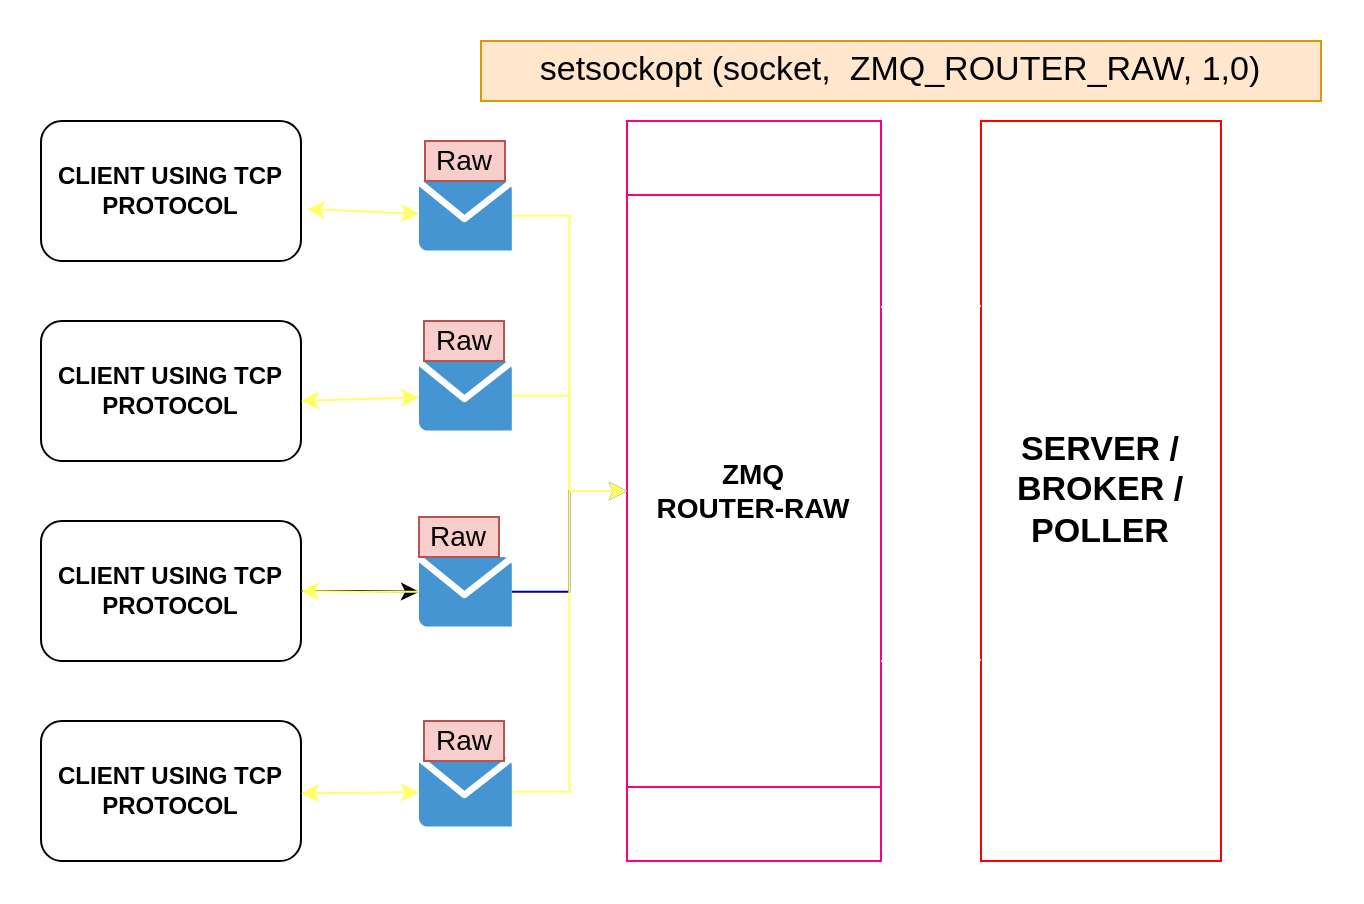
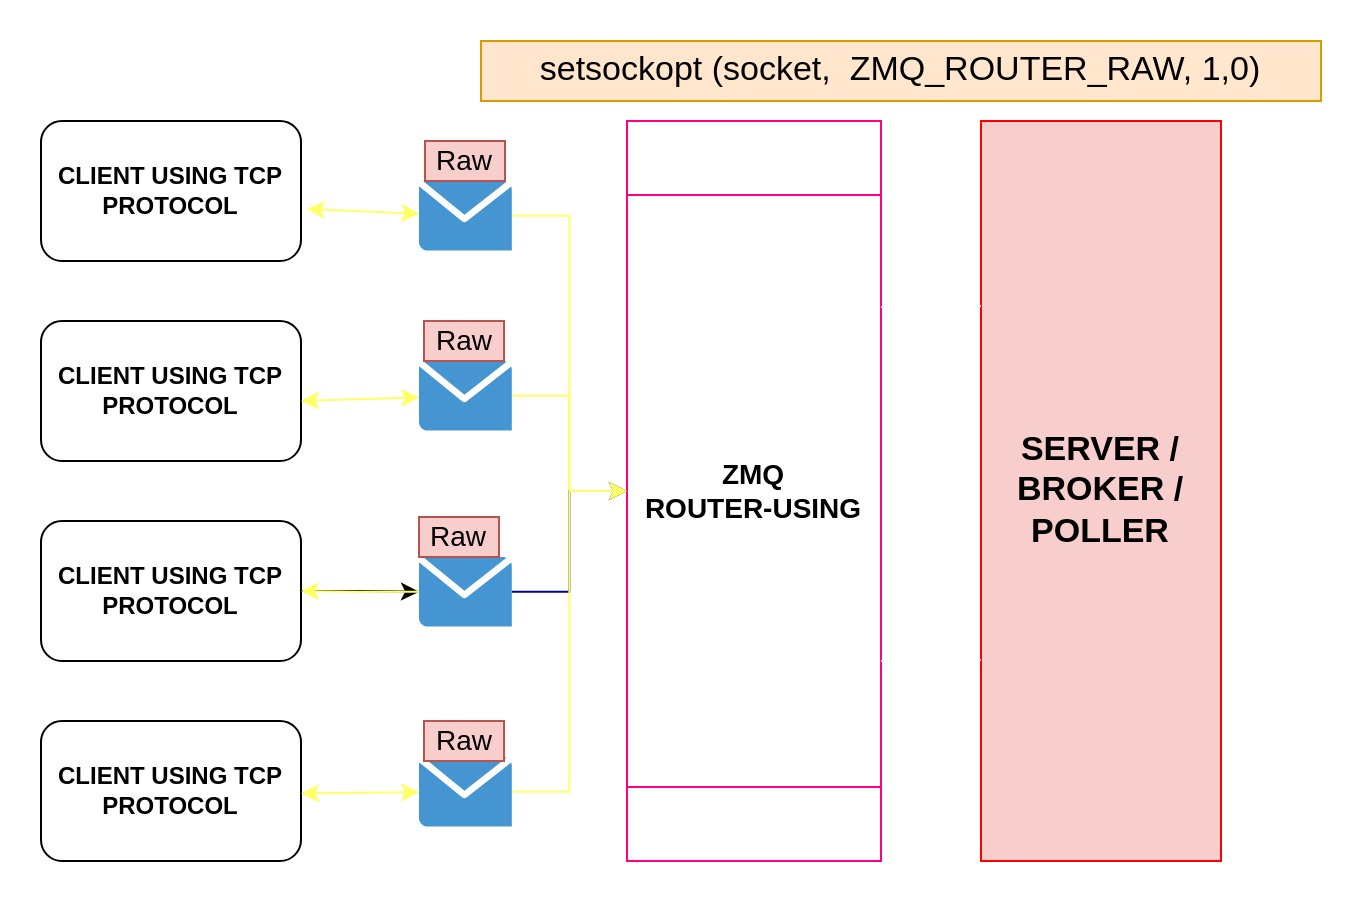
- <mxCell id="7" value="ZMQ&lt;br style=&quot;font-size: 14px;&quot;&gt;ROUTER-RAW" style="shape=process;whiteSpace=wrap;html=1;backgroundOutline=1;fontSize=14;direction=south;fontStyle=1;strokeColor=#FF0080;" vertex="1" parent="1"><mxGeometry x="313" y="60" width="127" height="370" as="geometry" /></mxCell>
+ <mxCell id="7" value="ZMQ&lt;br style=&quot;font-size: 14px;&quot;&gt;ROUTER-USING" style="shape=process;whiteSpace=wrap;html=1;backgroundOutline=1;fontSize=14;direction=south;fontStyle=1;strokeColor=#FF0080;" vertex="1" parent="1"><mxGeometry x="313" y="60" width="127" height="370" as="geometry" /></mxCell>
- <mxCell id="24" value="SERVER / BROKER / POLLER" style="rounded=0;whiteSpace=wrap;html=1;fontSize=17;fontStyle=1;strokeColor=#FF0000;" vertex="1" parent="1"><mxGeometry x="490" y="60" width="120" height="370" as="geometry" /></mxCell>
+ <mxCell id="24" value="SERVER / BROKER / POLLER" style="rounded=0;whiteSpace=wrap;html=1;fontSize=17;fontStyle=1;strokeColor=#FF0000;fillColor=#f8cecc;" vertex="1" parent="1"><mxGeometry x="490" y="60" width="120" height="370" as="geometry" /></mxCell>
